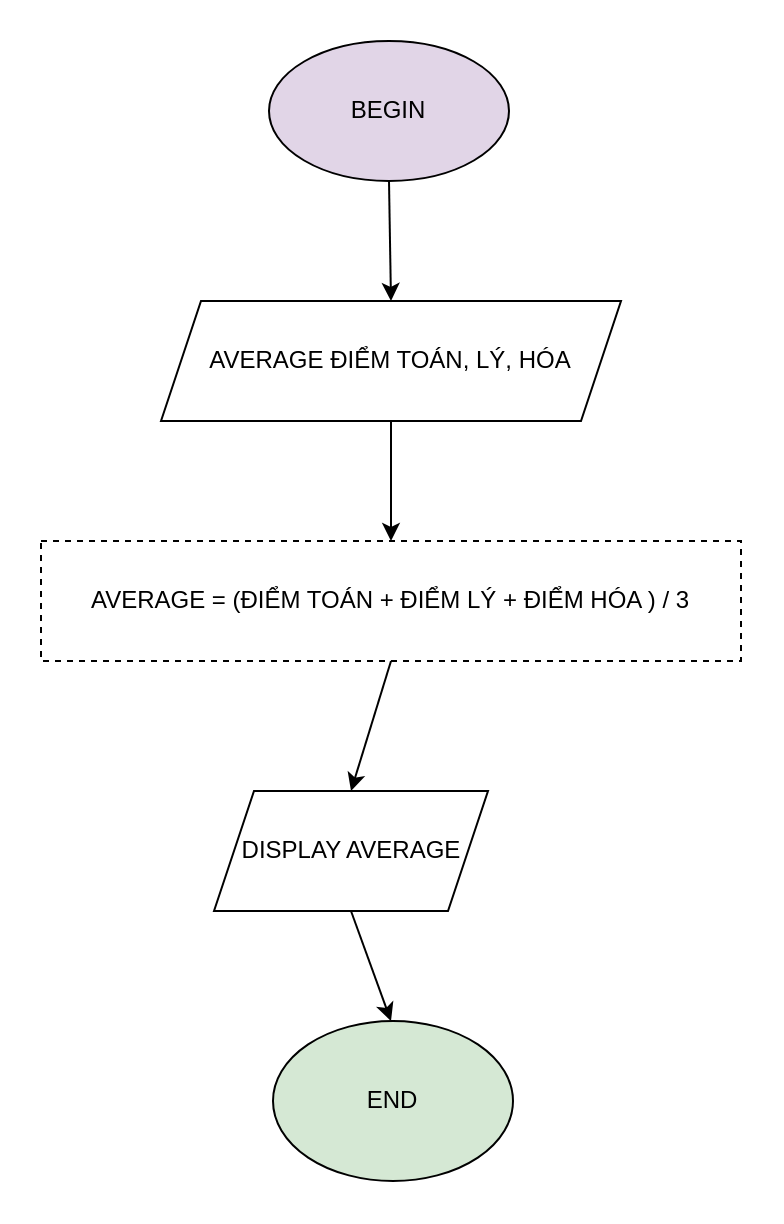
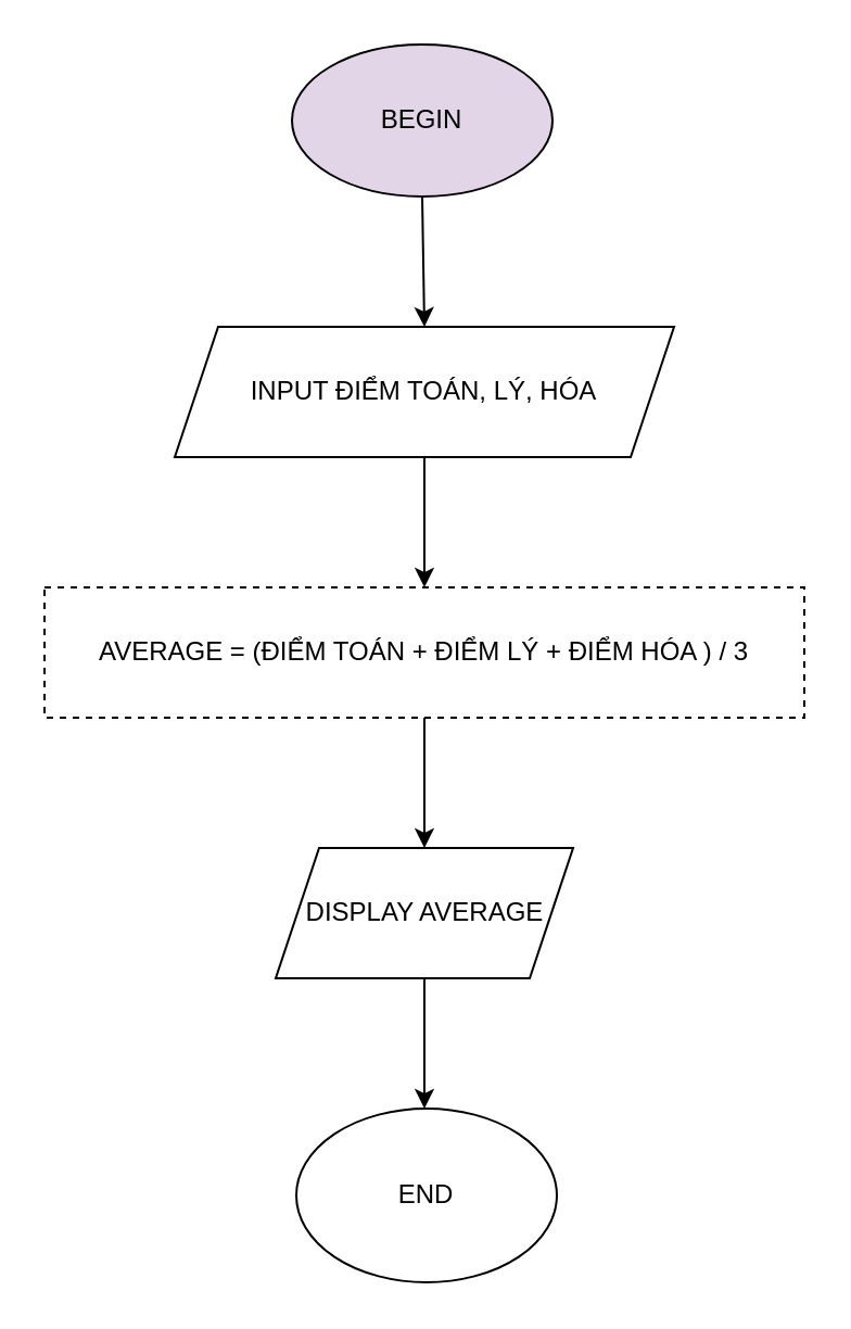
- <mxCell id="3" value="AVERAGE ĐIỂM TOÁN, LÝ, HÓA" style="shape=parallelogram;perimeter=parallelogramPerimeter;whiteSpace=wrap;html=1;fixedSize=1;" parent="1" vertex="1"><mxGeometry x="80" y="150" width="230" height="60" as="geometry" /></mxCell>
+ <mxCell id="3" value="INPUT ĐIỂM TOÁN, LÝ, HÓA" style="shape=parallelogram;perimeter=parallelogramPerimeter;whiteSpace=wrap;html=1;fixedSize=1;" parent="1" vertex="1"><mxGeometry x="80" y="150" width="230" height="60" as="geometry" /></mxCell>
- <mxCell id="5" value="DISPLAY AVERAGE" style="shape=parallelogram;perimeter=parallelogramPerimeter;whiteSpace=wrap;html=1;fixedSize=1;" parent="1" vertex="1"><mxGeometry x="106.5" y="395" width="137" height="60" as="geometry" /></mxCell>
+ <mxCell id="5" value="DISPLAY AVERAGE" style="shape=parallelogram;perimeter=parallelogramPerimeter;whiteSpace=wrap;html=1;fixedSize=1;" parent="1" vertex="1"><mxGeometry x="126.5" y="390" width="137" height="60" as="geometry" /></mxCell>
- <mxCell id="6" value="END" style="ellipse;whiteSpace=wrap;html=1;fillColor=#d5e8d4;" parent="1" vertex="1"><mxGeometry x="136" y="510" width="120" height="80" as="geometry" /></mxCell>
+ <mxCell id="6" value="END" style="ellipse;whiteSpace=wrap;html=1;" parent="1" vertex="1"><mxGeometry x="136" y="510" width="120" height="80" as="geometry" /></mxCell>
